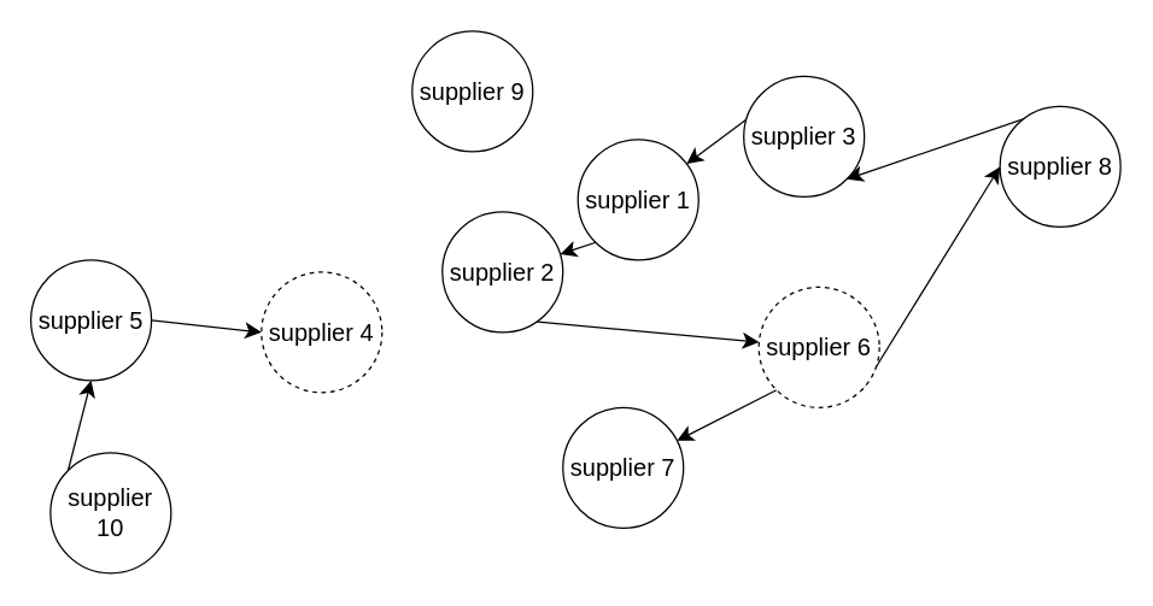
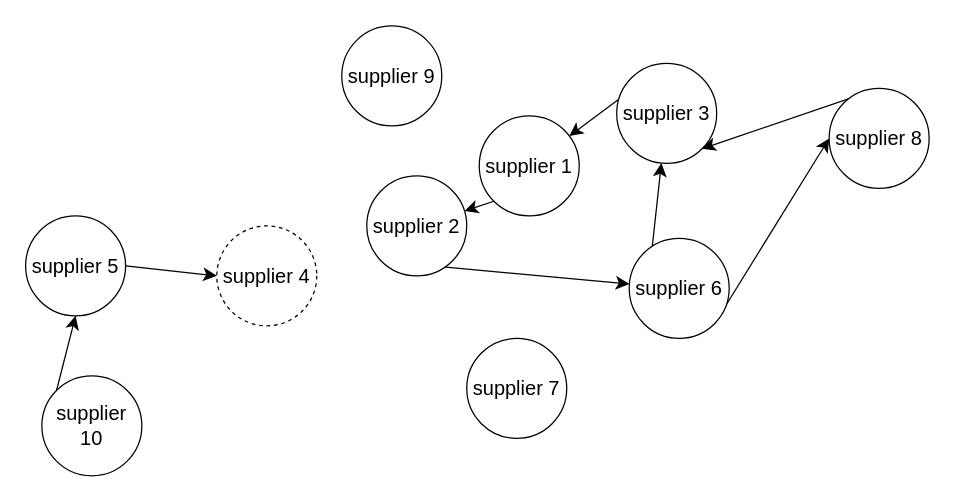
- <mxCell id="13" value="&lt;span style=&quot;font-size: 16px;&quot;&gt;supplier 6&lt;/span&gt;" style="ellipse;whiteSpace=wrap;html=1;aspect=fixed;dashed=1;" vertex="1" parent="1"><mxGeometry x="503" y="190" width="80" height="80" as="geometry" /></mxCell>
+ <mxCell id="13" value="&lt;span style=&quot;font-size: 16px;&quot;&gt;supplier 6&lt;/span&gt;" style="ellipse;whiteSpace=wrap;html=1;aspect=fixed;" vertex="1" parent="1"><mxGeometry x="503" y="190" width="80" height="80" as="geometry" /></mxCell>
- <mxCell id="11" style="edgeStyle=none;curved=1;rounded=0;orthogonalLoop=1;jettySize=auto;html=1;exitX=0;exitY=1;exitDx=0;exitDy=0;fontSize=12;startSize=8;endSize=8;" edge="1" parent="1" source="13" target="14"><mxGeometry relative="1" as="geometry" /></mxCell>
+ <mxCell id="11" style="edgeStyle=none;curved=1;rounded=0;orthogonalLoop=1;jettySize=auto;html=1;exitX=0;exitY=1;exitDx=0;exitDy=0;fontSize=12;startSize=8;endSize=8;" edge="1" parent="1" source="13" target="7"><mxGeometry relative="1" as="geometry" /></mxCell>
